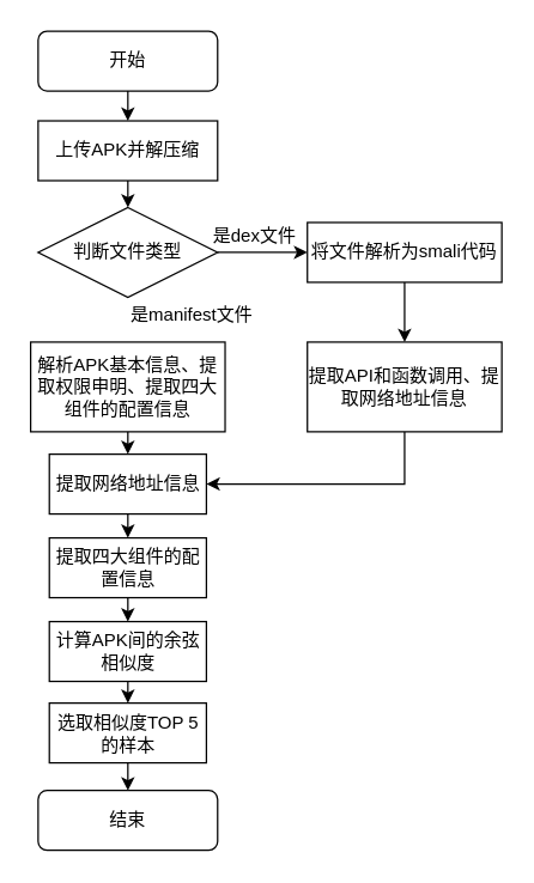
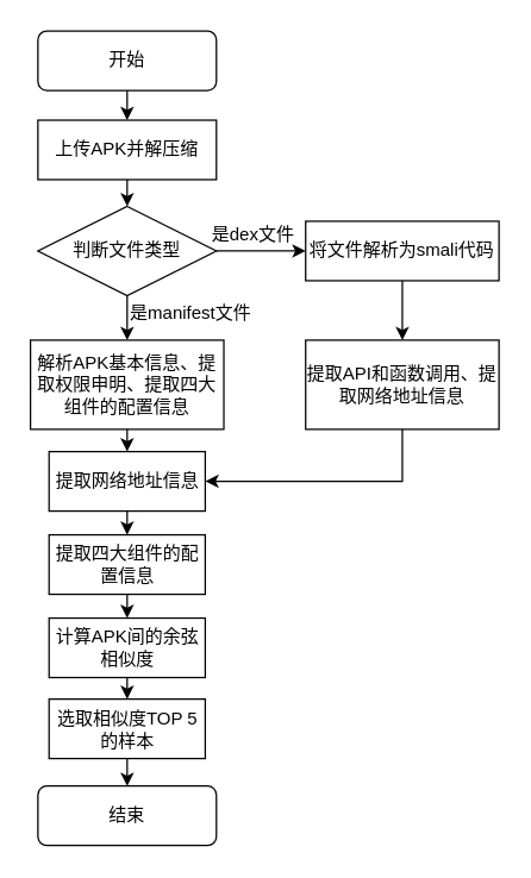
+ <mxCell id="8" style="edgeStyle=orthogonalEdgeStyle;rounded=0;orthogonalLoop=1;jettySize=auto;html=1;exitX=0.5;exitY=1;exitDx=0;exitDy=0;entryX=0.5;entryY=0;entryDx=0;entryDy=0;" parent="1" source="10" target="7" edge="1"><mxGeometry relative="1" as="geometry" /></mxCell>
